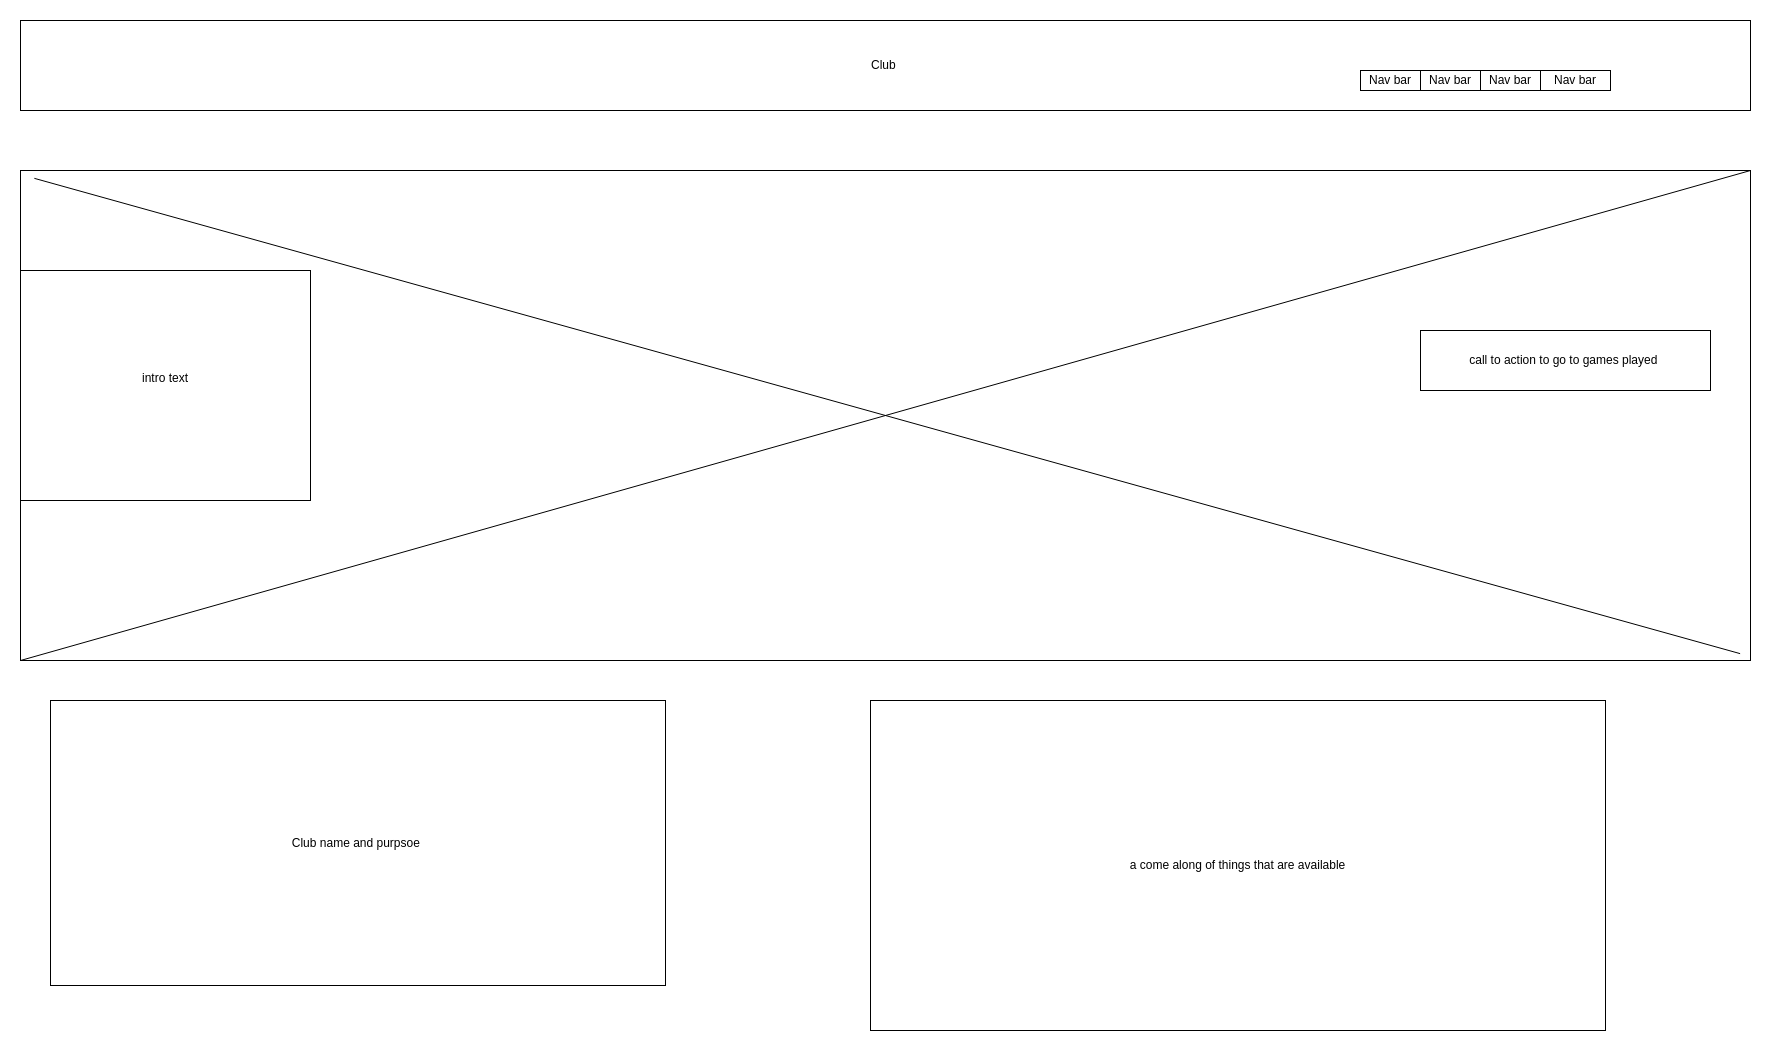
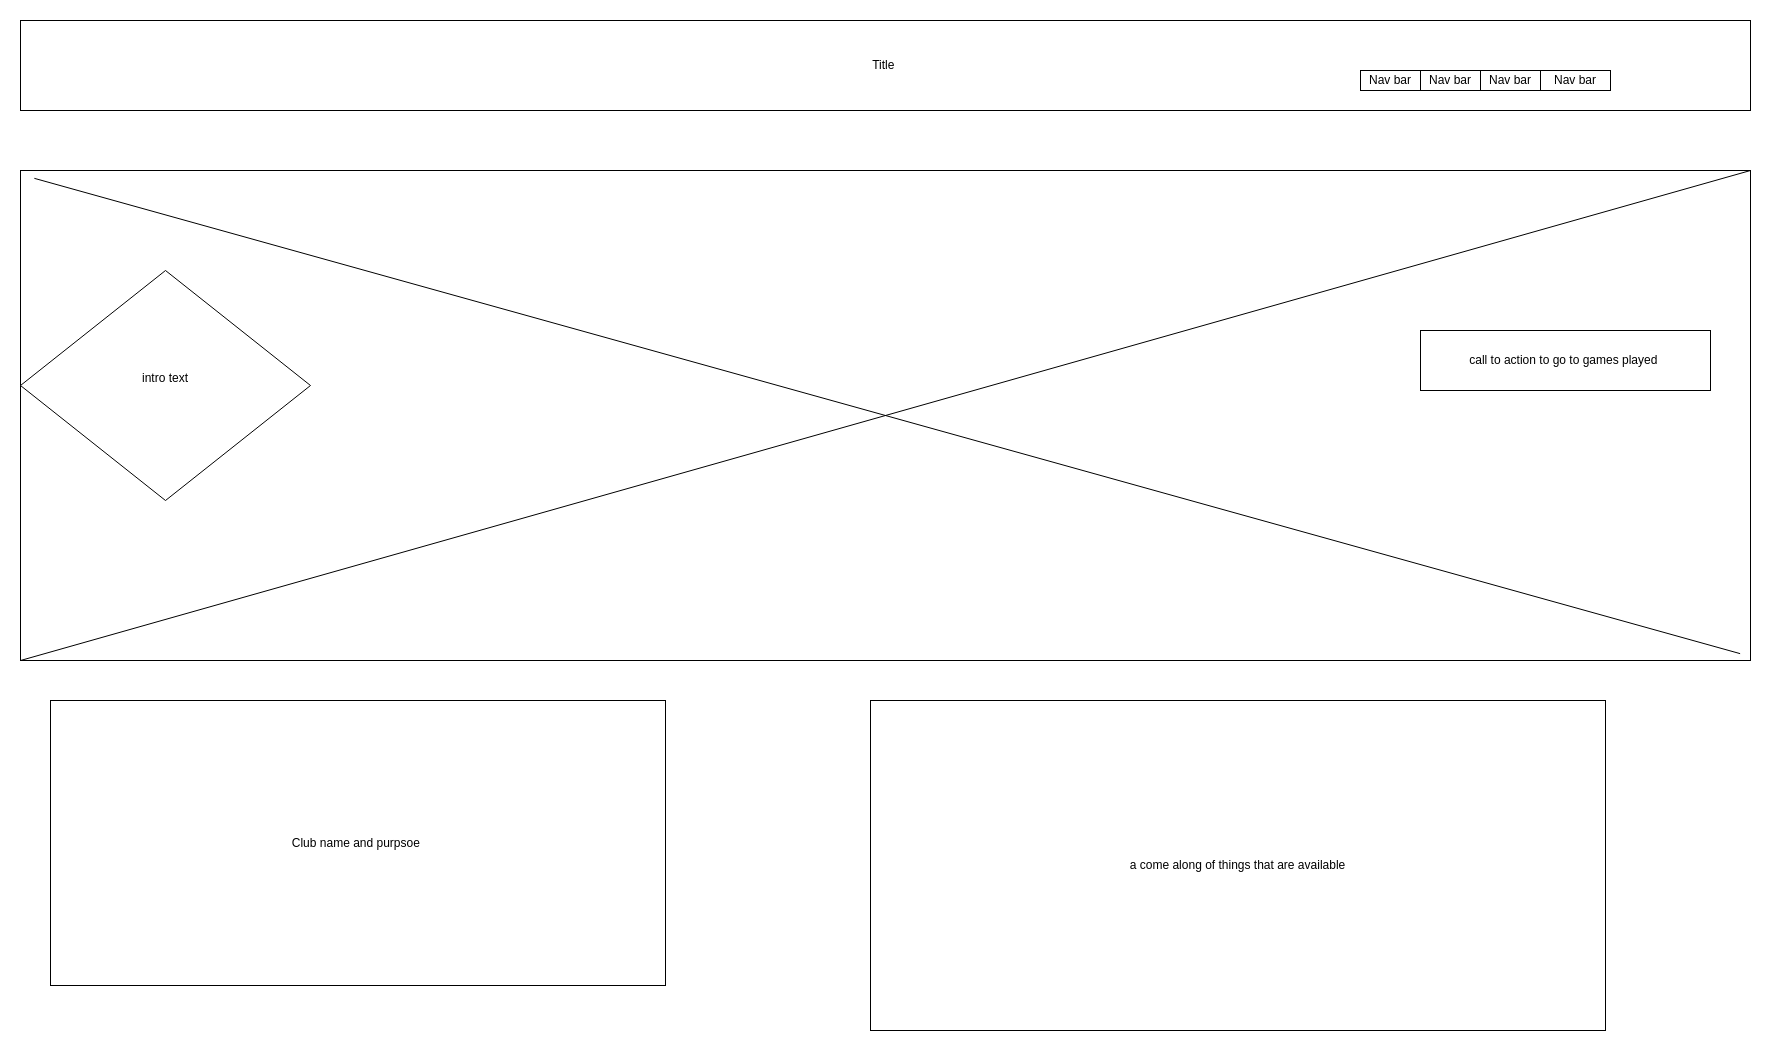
- <mxCell id="3" value="Club&amp;nbsp;" style="rounded=0;whiteSpace=wrap;html=1;" vertex="1" parent="1"><mxGeometry y="20" width="1730" height="90" as="geometry" x="20" /></mxCell>
+ <mxCell id="3" value="Title&amp;nbsp;" style="rounded=0;whiteSpace=wrap;html=1;" vertex="1" parent="1"><mxGeometry y="20" width="1730" height="90" as="geometry" x="20" /></mxCell>
- <mxCell id="10" value="intro text&lt;div&gt;&lt;br&gt;&lt;/div&gt;" style="rounded=0;whiteSpace=wrap;html=1;" vertex="1" parent="1"><mxGeometry y="270" width="290" height="230" as="geometry" x="20" /></mxCell>
+ <mxCell id="10" value="intro text&lt;div&gt;&lt;br&gt;&lt;/div&gt;" style="rhombus;whiteSpace=wrap;html=1;" vertex="1" parent="1"><mxGeometry y="270" width="290" height="230" as="geometry" x="20" /></mxCell>
